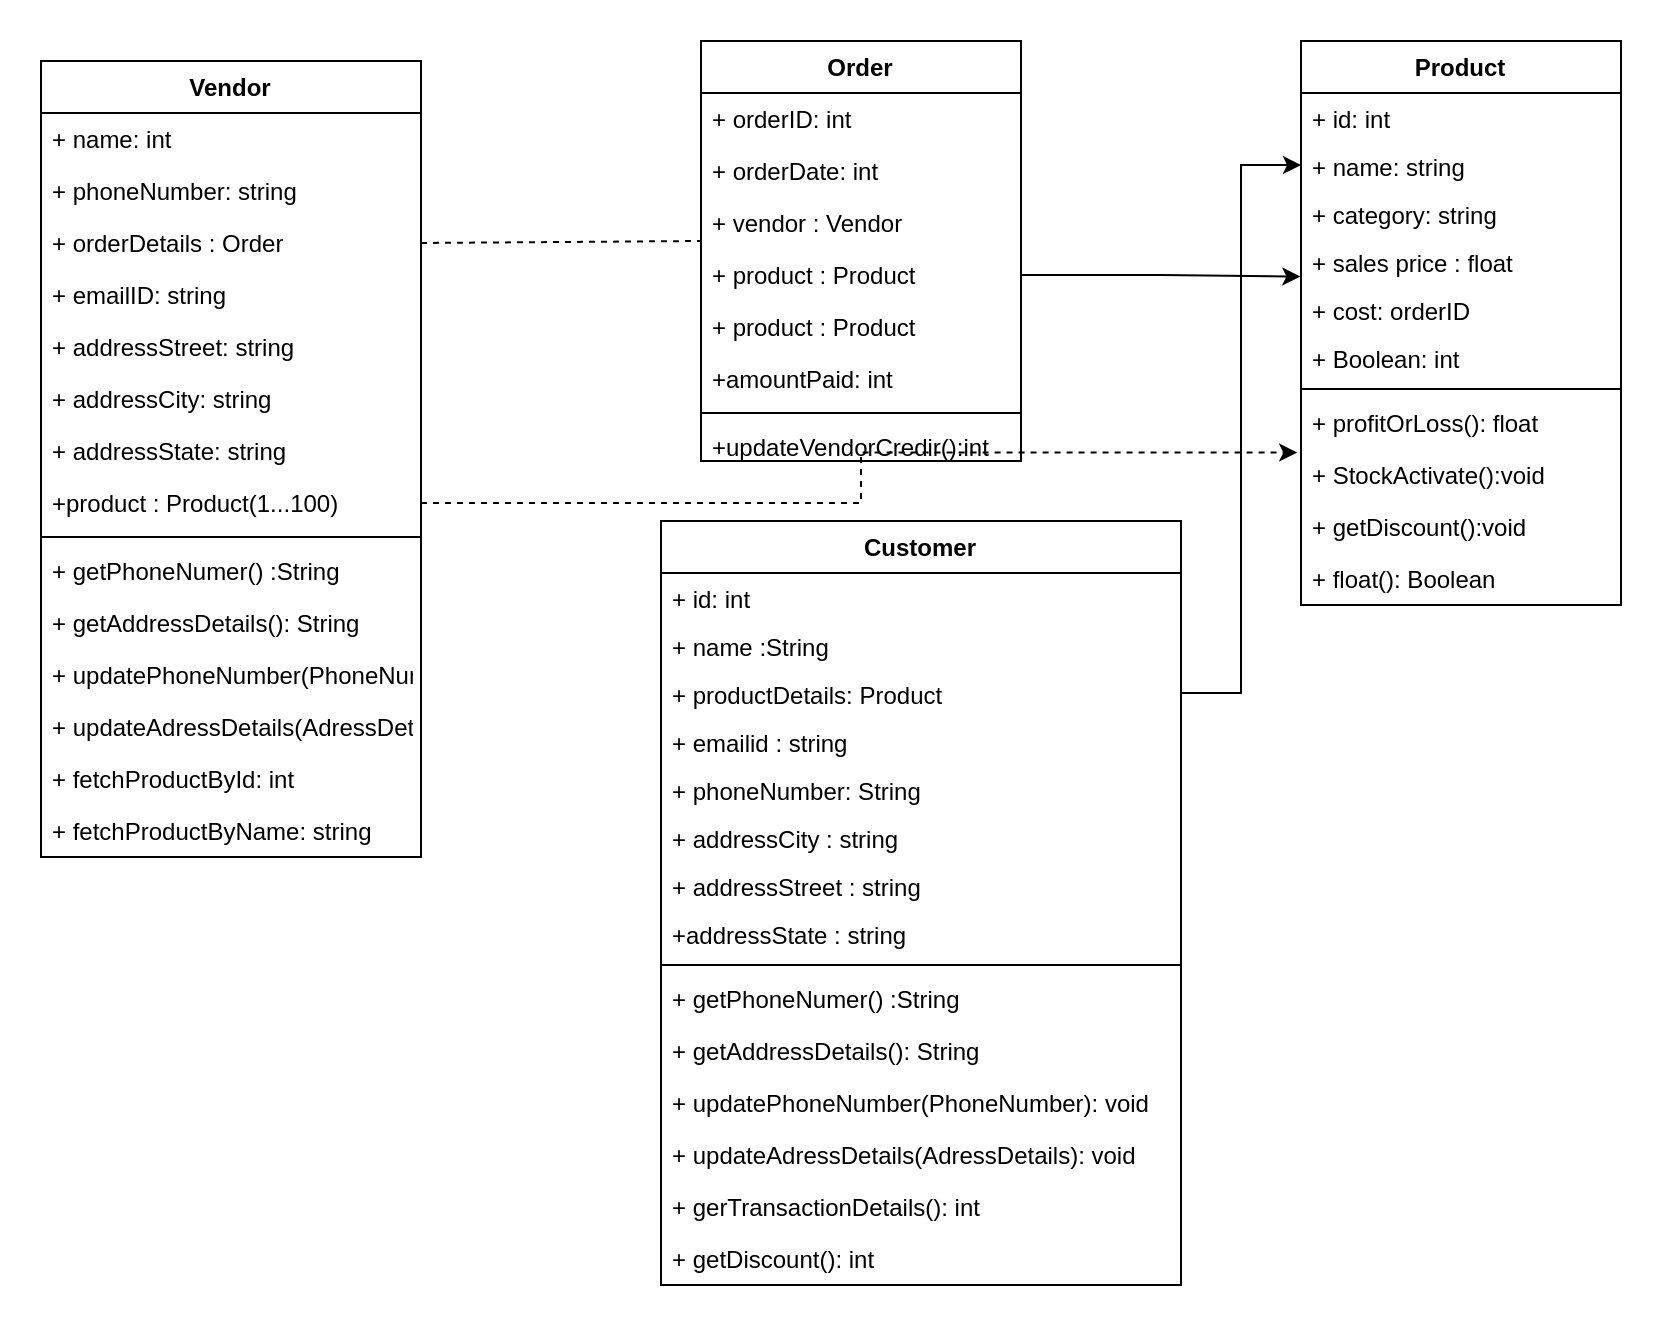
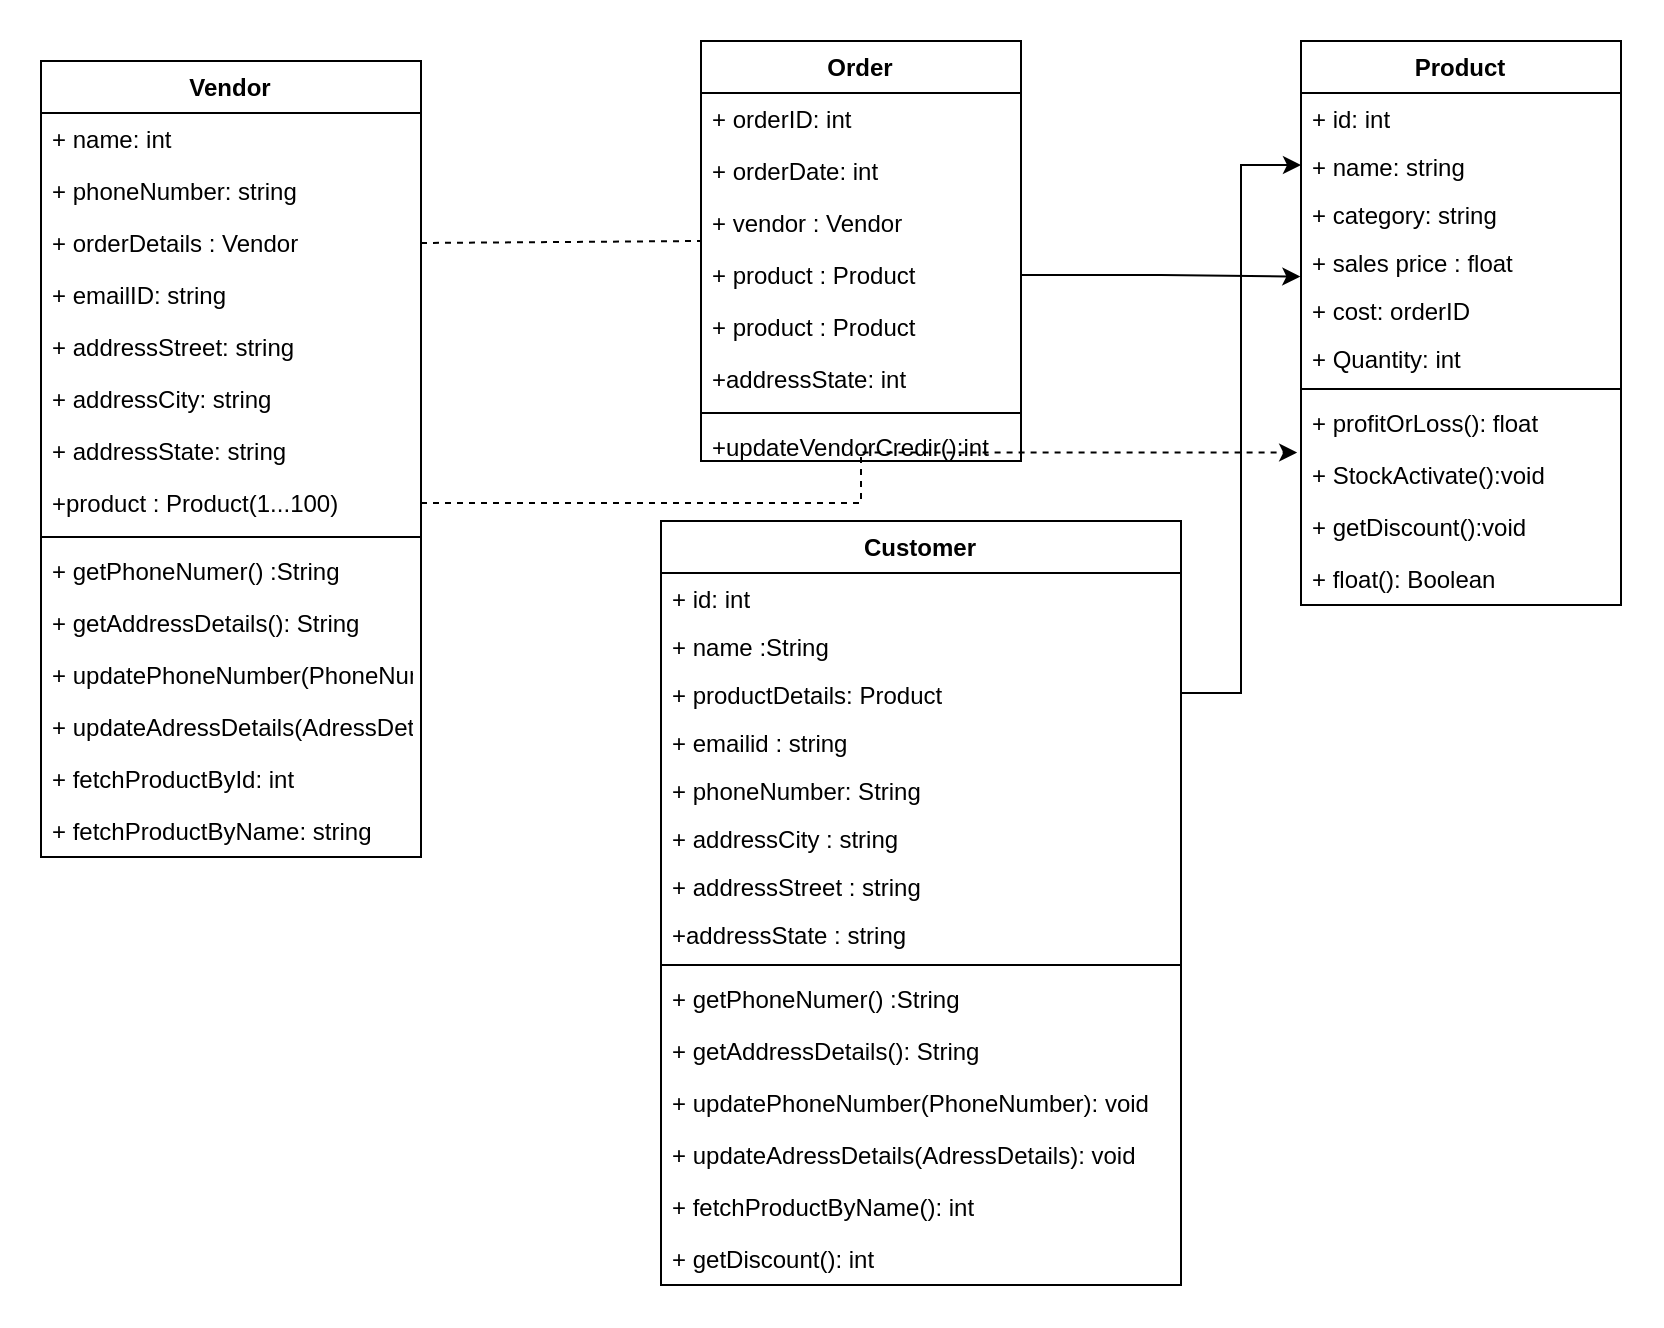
- <mxCell id="5" value="+ orderDetails : Order" style="text;strokeColor=none;fillColor=none;align=left;verticalAlign=top;spacingLeft=4;spacingRight=4;overflow=hidden;rotatable=0;points=[[0,0.5],[1,0.5]];portConstraint=eastwest;" vertex="1" parent="2"><mxGeometry y="78" width="190" height="26" as="geometry" /></mxCell>
+ <mxCell id="5" value="+ orderDetails : Vendor" style="text;strokeColor=none;fillColor=none;align=left;verticalAlign=top;spacingLeft=4;spacingRight=4;overflow=hidden;rotatable=0;points=[[0,0.5],[1,0.5]];portConstraint=eastwest;" vertex="1" parent="2"><mxGeometry y="78" width="190" height="26" as="geometry" /></mxCell>
- <mxCell id="24" value="+ Boolean: int" style="text;strokeColor=none;fillColor=none;align=left;verticalAlign=top;spacingLeft=4;spacingRight=4;overflow=hidden;rotatable=0;points=[[0,0.5],[1,0.5]];portConstraint=eastwest;" vertex="1" parent="18"><mxGeometry y="146" width="160" height="24" as="geometry" /></mxCell>
+ <mxCell id="24" value="+ Quantity: int" style="text;strokeColor=none;fillColor=none;align=left;verticalAlign=top;spacingLeft=4;spacingRight=4;overflow=hidden;rotatable=0;points=[[0,0.5],[1,0.5]];portConstraint=eastwest;" vertex="1" parent="18"><mxGeometry y="146" width="160" height="24" as="geometry" /></mxCell>
- <mxCell id="36" value="+amountPaid: int" style="text;strokeColor=none;fillColor=none;align=left;verticalAlign=top;spacingLeft=4;spacingRight=4;overflow=hidden;rotatable=0;points=[[0,0.5],[1,0.5]];portConstraint=eastwest;" vertex="1" parent="30"><mxGeometry y="156" width="160" height="26" as="geometry" /></mxCell>
+ <mxCell id="36" value="+addressState: int" style="text;strokeColor=none;fillColor=none;align=left;verticalAlign=top;spacingLeft=4;spacingRight=4;overflow=hidden;rotatable=0;points=[[0,0.5],[1,0.5]];portConstraint=eastwest;" vertex="1" parent="30"><mxGeometry y="156" width="160" height="26" as="geometry" /></mxCell>
- <mxCell id="53" value="+ gerTransactionDetails(): int" style="text;strokeColor=none;fillColor=none;align=left;verticalAlign=top;spacingLeft=4;spacingRight=4;overflow=hidden;rotatable=0;points=[[0,0.5],[1,0.5]];portConstraint=eastwest;fontFamily=Helvetica;fontSize=12;fontColor=default;startSize=26;" vertex="1" parent="39"><mxGeometry y="330" width="260" height="26" as="geometry" /></mxCell>
+ <mxCell id="53" value="+ fetchProductByName(): int" style="text;strokeColor=none;fillColor=none;align=left;verticalAlign=top;spacingLeft=4;spacingRight=4;overflow=hidden;rotatable=0;points=[[0,0.5],[1,0.5]];portConstraint=eastwest;fontFamily=Helvetica;fontSize=12;fontColor=default;startSize=26;" vertex="1" parent="39"><mxGeometry y="330" width="260" height="26" as="geometry" /></mxCell>
